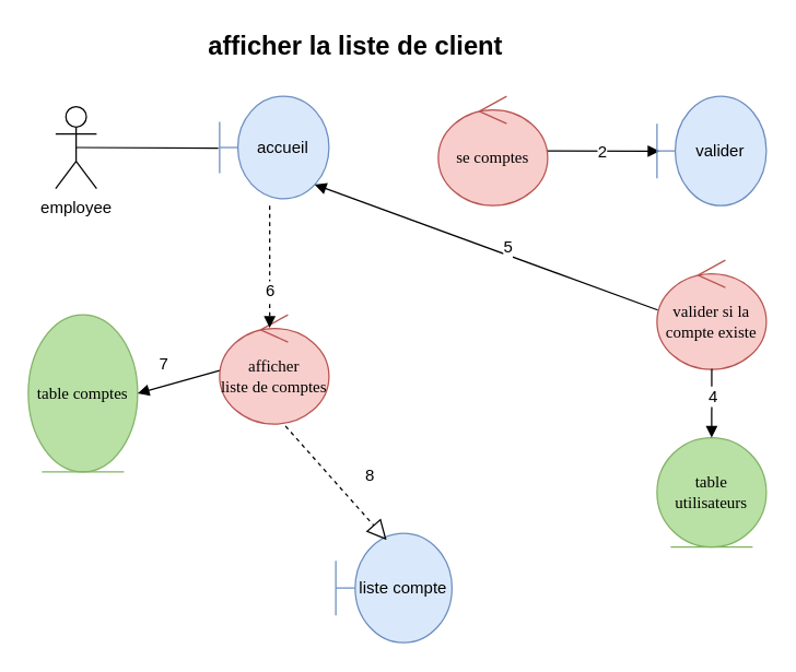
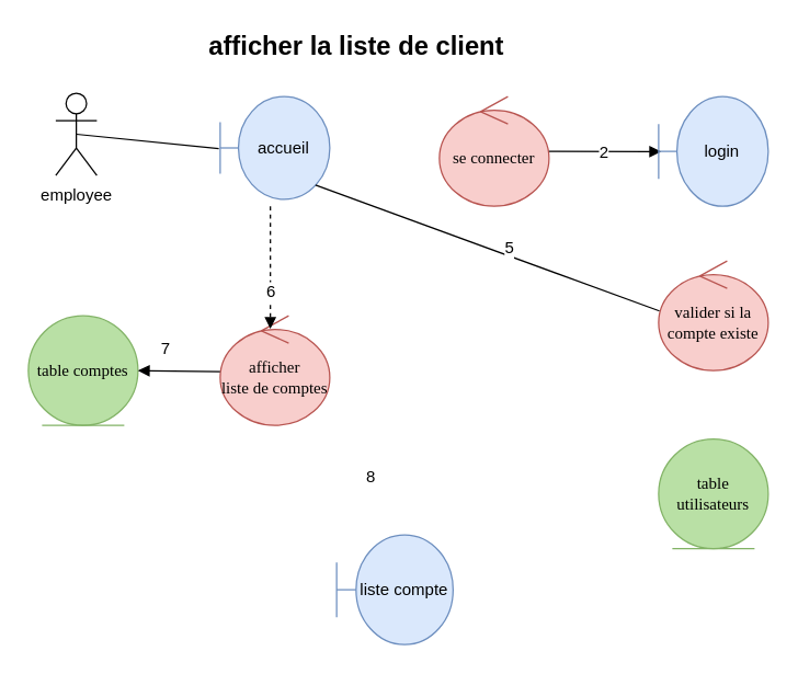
- <mxCell id="5" value="employee" style="shape=umlActor;verticalLabelPosition=bottom;labelBackgroundColor=#ffffff;verticalAlign=top;html=1;outlineConnect=0;" parent="1" vertex="1"><mxGeometry x="40" y="77.5" width="30" height="60" as="geometry" /></mxCell>
+ <mxCell id="5" value="employee" style="shape=umlActor;verticalLabelPosition=bottom;labelBackgroundColor=#ffffff;verticalAlign=top;html=1;outlineConnect=0;" parent="1" vertex="1"><mxGeometry x="40" y="67.5" width="30" height="60" as="geometry" /></mxCell>
- <mxCell id="12" value="valider" style="shape=umlBoundary;whiteSpace=wrap;html=1;fillColor=#dae8fc;strokeColor=#6c8ebf;" parent="1" vertex="1"><mxGeometry x="480" y="70" width="80" height="80" as="geometry" /></mxCell>
+ <mxCell id="12" value="login" style="shape=umlBoundary;whiteSpace=wrap;html=1;fillColor=#dae8fc;strokeColor=#6c8ebf;" parent="1" vertex="1"><mxGeometry x="480" y="70" width="80" height="80" as="geometry" /></mxCell>
- <mxCell id="8" value="se comptes" style="ellipse;shape=umlControl;whiteSpace=wrap;html=1;fontFamily=Verdana;fillColor=#f8cecc;strokeColor=#b85450;" parent="1" vertex="1"><mxGeometry x="320" y="70" width="80" height="80" as="geometry" /></mxCell>
+ <mxCell id="8" value="se connecter" style="ellipse;shape=umlControl;whiteSpace=wrap;html=1;fontFamily=Verdana;fillColor=#f8cecc;strokeColor=#b85450;" parent="1" vertex="1"><mxGeometry x="320" y="70" width="80" height="80" as="geometry" /></mxCell>
- <mxCell id="16" value="" style="html=1;verticalAlign=bottom;endArrow=block;fontFamily=Verdana;entryX=0.87;entryY=0.862;entryDx=0;entryDy=0;entryPerimeter=0;exitX=0.007;exitY=0.456;exitDx=0;exitDy=0;exitPerimeter=0;" parent="1" source="13" target="2" edge="1"><mxGeometry x="0.02" y="-28" width="80" relative="1" as="geometry"><mxPoint x="450" y="260" as="sourcePoint" /><mxPoint x="528.56" y="213.12" as="targetPoint" /><Array as="points" /><mxPoint as="offset" /></mxGeometry></mxCell>
+ <mxCell id="16" value="" style="html=1;verticalAlign=bottom;endArrow=none;fontFamily=Verdana;entryX=0.87;entryY=0.862;entryDx=0;entryDy=0;entryPerimeter=0;exitX=0.007;exitY=0.456;exitDx=0;exitDy=0;exitPerimeter=0;" parent="1" source="13" target="2" edge="1"><mxGeometry x="0.02" y="-28" width="80" relative="1" as="geometry"><mxPoint x="450" y="260" as="sourcePoint" /><mxPoint x="528.56" y="213.12" as="targetPoint" /><Array as="points" /><mxPoint as="offset" /></mxGeometry></mxCell>
- <mxCell id="4" value="table comptes" style="ellipse;shape=umlEntity;whiteSpace=wrap;html=1;fontFamily=Verdana;fillColor=#B9E0A5;strokeColor=#82b366;" parent="1" vertex="1"><mxGeometry x="20" y="230" width="80" height="115" as="geometry" /></mxCell>
+ <mxCell id="4" value="table comptes" style="ellipse;shape=umlEntity;whiteSpace=wrap;html=1;fontFamily=Verdana;fillColor=#B9E0A5;strokeColor=#82b366;" parent="1" vertex="1"><mxGeometry x="20" y="230" width="80" height="80" as="geometry" /></mxCell>
- <mxCell id="14" value="" style="html=1;verticalAlign=bottom;endArrow=block;fontFamily=Verdana;entryX=0.5;entryY=0;entryDx=0;entryDy=0;exitX=0.501;exitY=0.993;exitDx=0;exitDy=0;exitPerimeter=0;" parent="1" source="13" target="11" edge="1"><mxGeometry x="0.02" y="-28" width="80" relative="1" as="geometry"><mxPoint x="577.4" y="163.12" as="sourcePoint" /><mxPoint x="576.74" y="243.12" as="targetPoint" /><Array as="points" /><mxPoint as="offset" /></mxGeometry></mxCell>
- <mxCell id="15" value="4" style="text;html=1;resizable=0;points=[];align=center;verticalAlign=middle;labelBackgroundColor=#ffffff;" parent="14" vertex="1" connectable="0"><mxGeometry x="0.38" relative="1" as="geometry"><mxPoint y="-14.5" as="offset" /></mxGeometry></mxCell>
- <mxCell id="22" value="" style="endArrow=block;dashed=1;endFill=0;endSize=12;html=1;exitX=0.602;exitY=1.018;exitDx=0;exitDy=0;exitPerimeter=0;entryX=0.437;entryY=0.06;entryDx=0;entryDy=0;entryPerimeter=0;" parent="1" source="3" target="7" edge="1"><mxGeometry width="160" relative="1" as="geometry"><mxPoint x="20" y="490" as="sourcePoint" /><mxPoint x="180" y="490" as="targetPoint" /></mxGeometry></mxCell>
